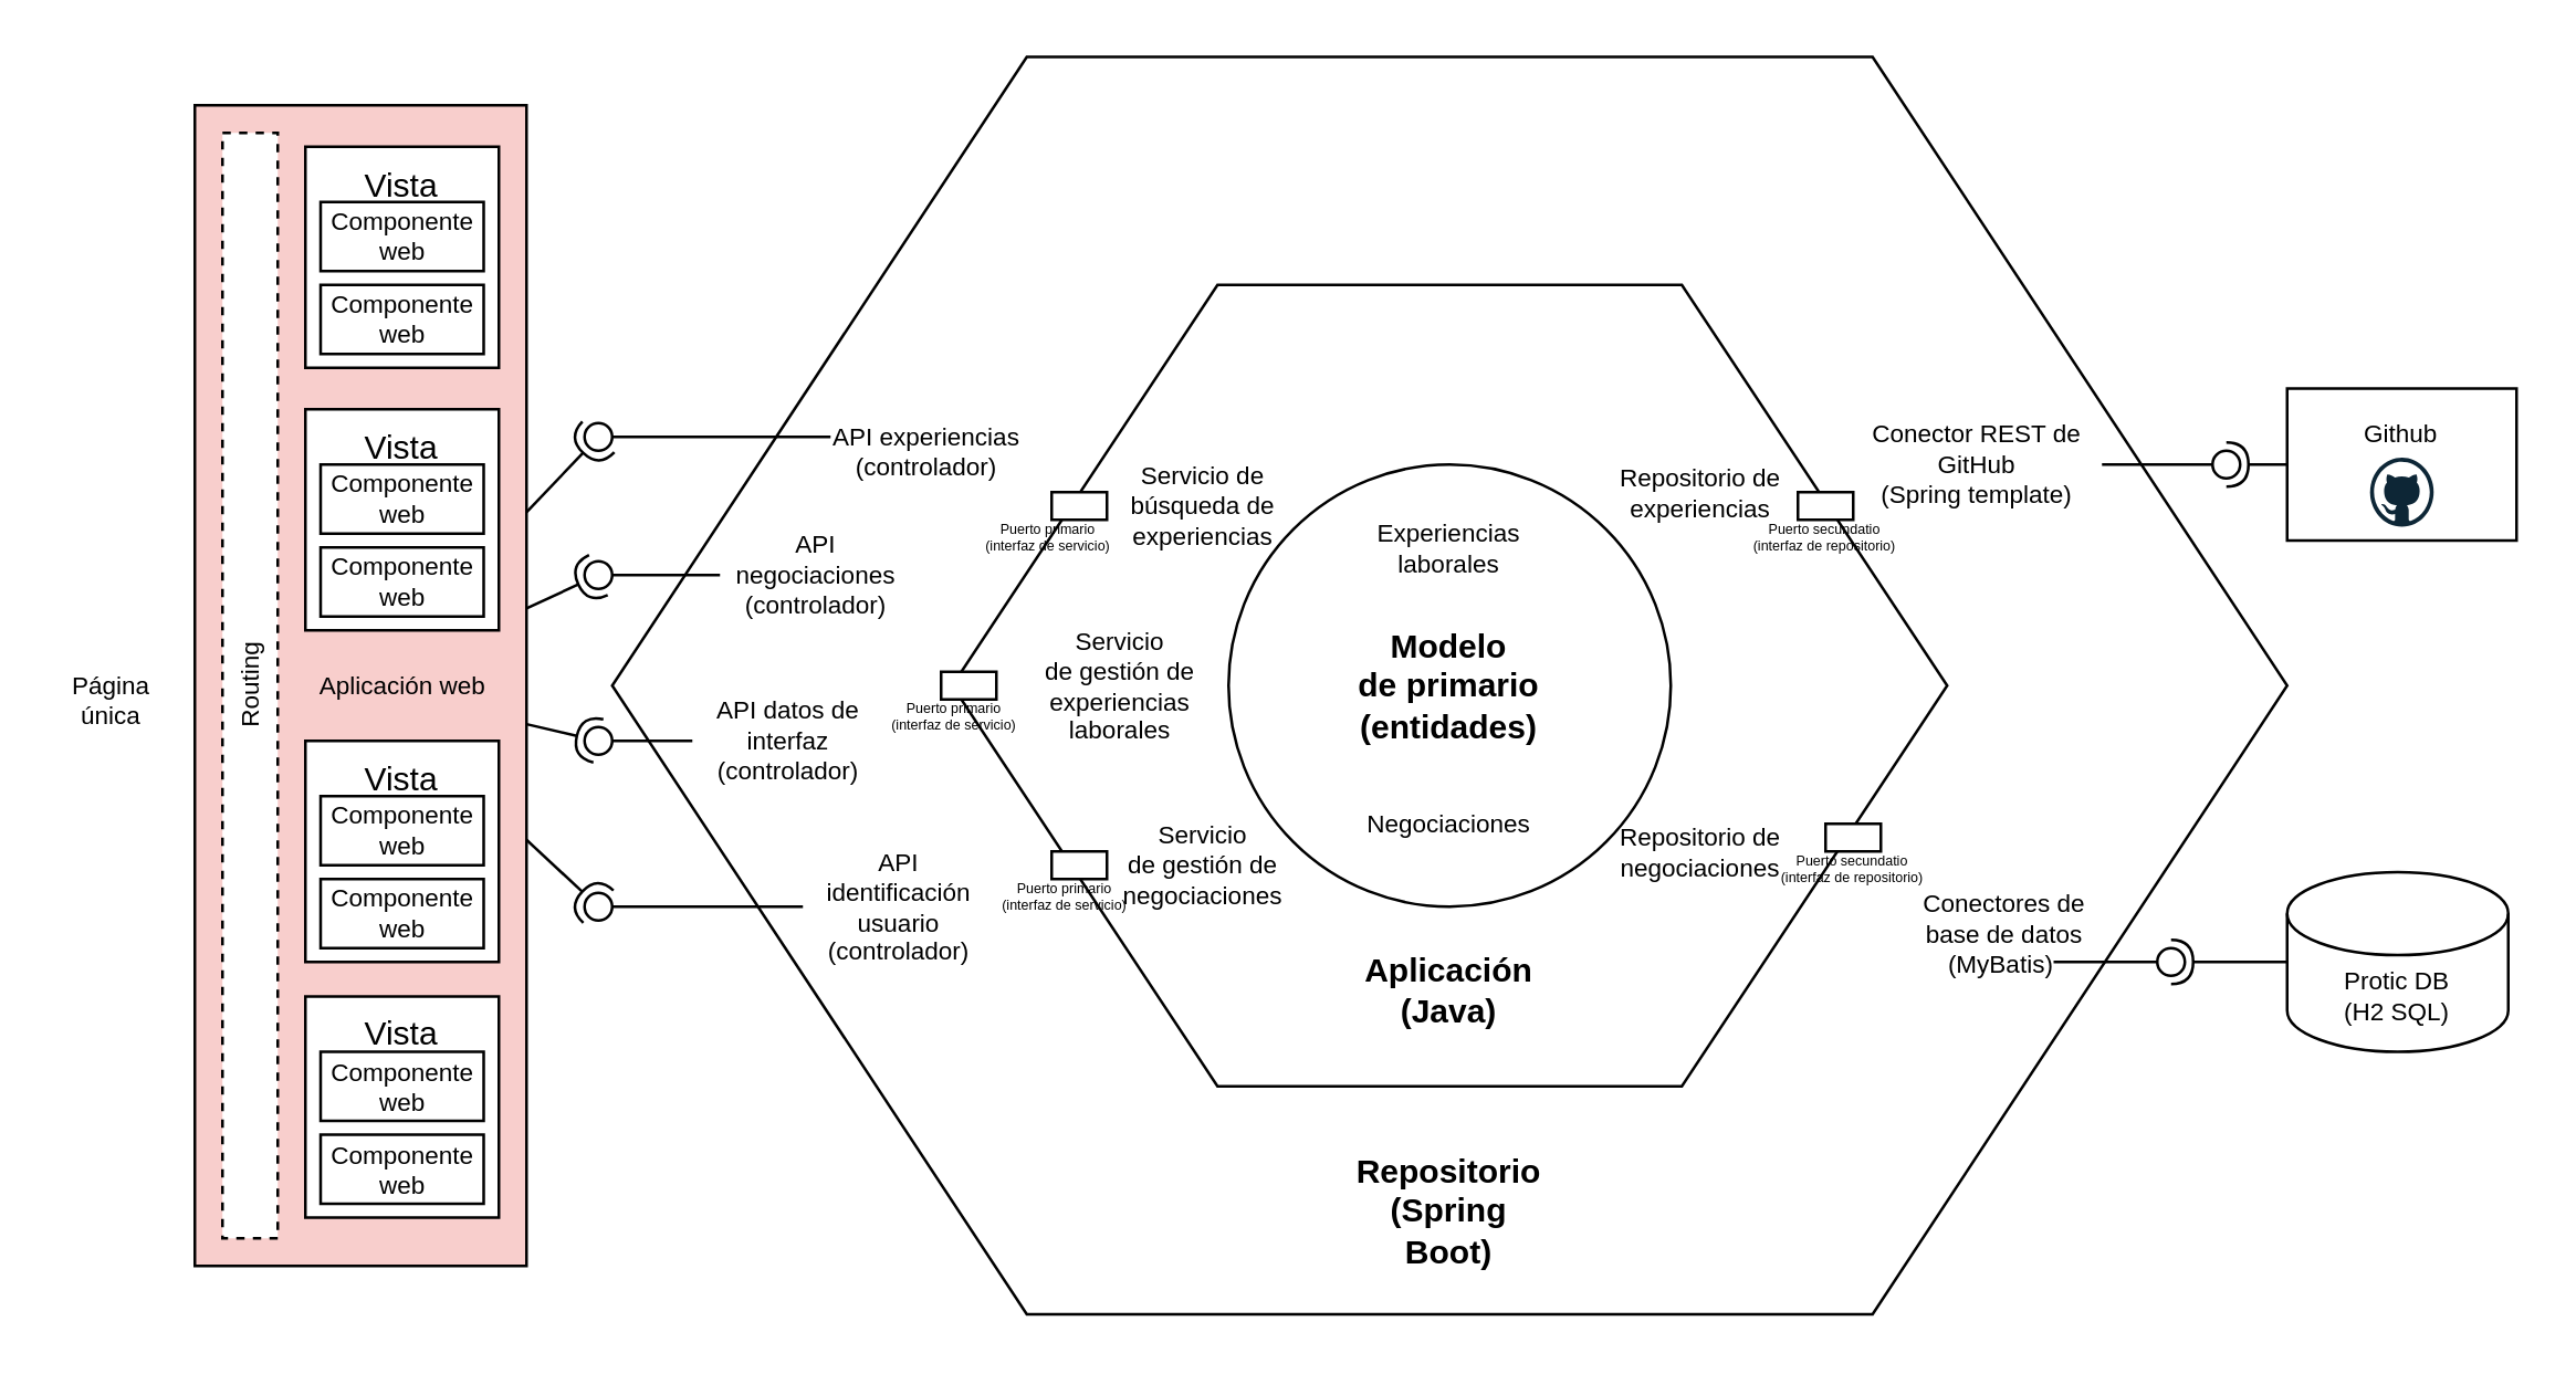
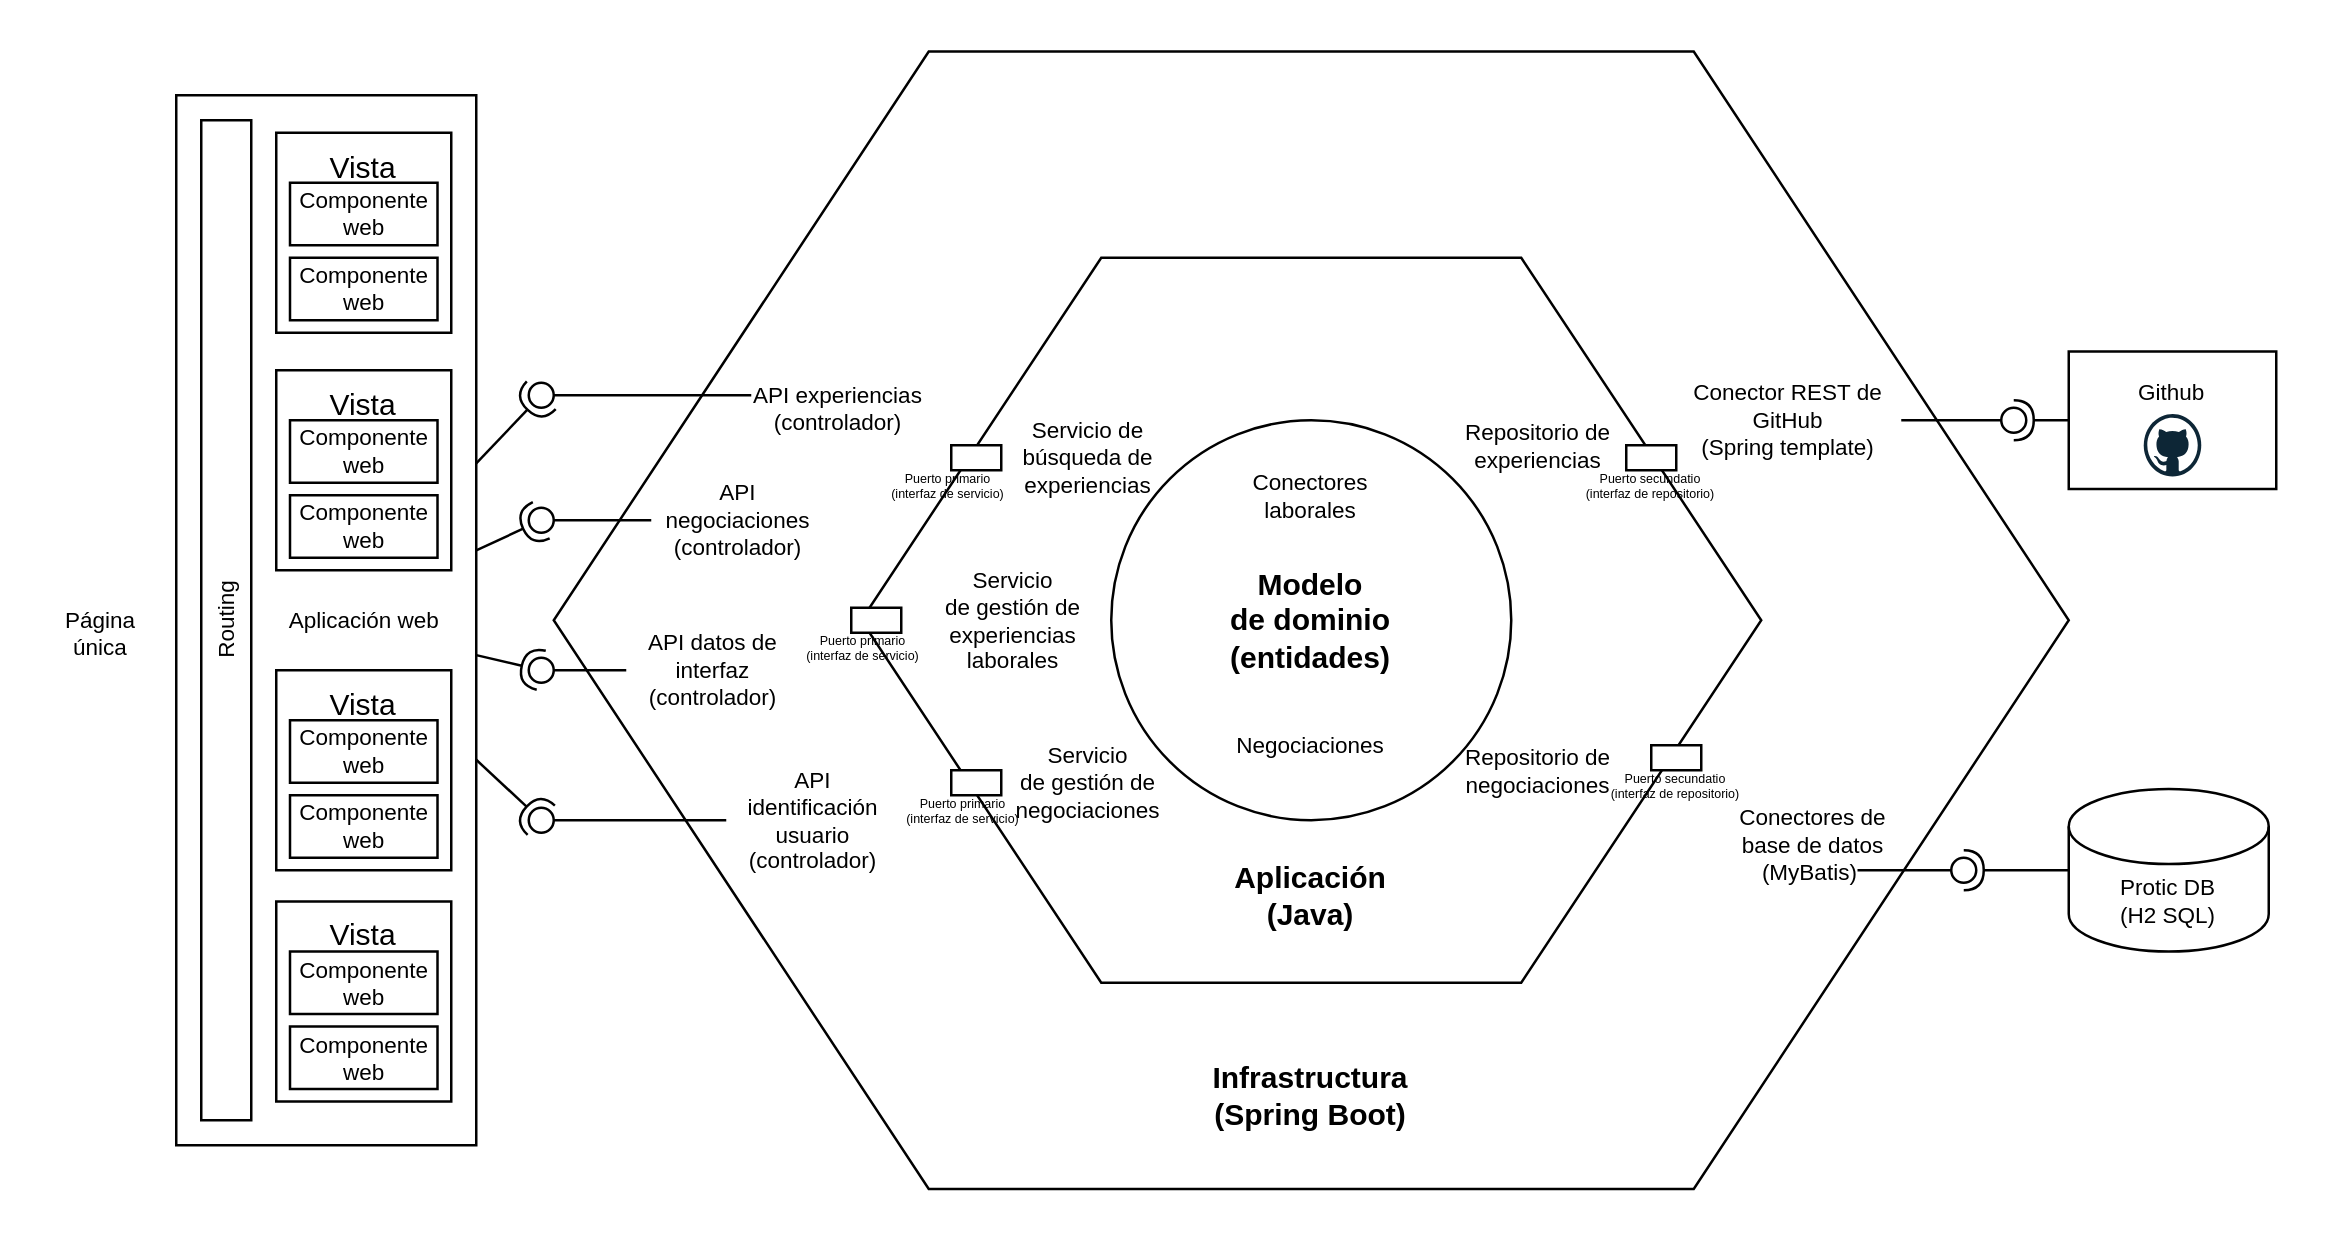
- <mxCell id="5" value="Experiencias&lt;br style=&quot;font-size: 9px;&quot;&gt;laborales" style="text;html=1;strokeColor=none;fillColor=none;align=center;verticalAlign=middle;whiteSpace=wrap;rounded=0;fontSize=9;" parent="1" vertex="1"><mxGeometry x="489" y="187.5" width="70" height="20" as="geometry" /></mxCell>
+ <mxCell id="5" value="Conectores&lt;br style=&quot;font-size: 9px;&quot;&gt;laborales" style="text;html=1;strokeColor=none;fillColor=none;align=center;verticalAlign=middle;whiteSpace=wrap;rounded=0;fontSize=9;" parent="1" vertex="1"><mxGeometry x="489" y="187.5" width="70" height="20" as="geometry" /></mxCell>
- <mxCell id="65" value="Routing" style="rounded=0;whiteSpace=wrap;html=1;fontSize=9;horizontal=0;textDirection=rtl;dashed=1;" vertex="1" parent="1"><mxGeometry x="80" y="47.5" width="20" height="400" as="geometry" /></mxCell>
+ <mxCell id="65" value="Routing" style="rounded=0;whiteSpace=wrap;html=1;fontSize=9;horizontal=0;textDirection=rtl;" vertex="1" parent="1"><mxGeometry x="80" y="47.5" width="20" height="400" as="geometry" /></mxCell>
- <mxCell id="28" value="Aplicación web&amp;nbsp; &amp;nbsp; &amp;nbsp;" style="rounded=0;whiteSpace=wrap;html=1;fontSize=9;align=right;fillColor=#f8cecc;" parent="1" vertex="1"><mxGeometry x="70" y="37.5" width="120" height="420" as="geometry" /></mxCell>
+ <mxCell id="28" value="Aplicación web&amp;nbsp; &amp;nbsp; &amp;nbsp;" style="rounded=0;whiteSpace=wrap;html=1;fontSize=9;align=right;" parent="1" vertex="1"><mxGeometry x="70" y="37.5" width="120" height="420" as="geometry" /></mxCell>
- <mxCell id="4" value="Modelo&lt;br&gt;de primario&lt;br&gt;(entidades)" style="ellipse;whiteSpace=wrap;html=1;aspect=fixed;fontStyle=1" parent="1" vertex="1"><mxGeometry x="444" y="167.5" width="160" height="160" as="geometry" /></mxCell>
+ <mxCell id="4" value="Modelo&lt;br&gt;de dominio&lt;br&gt;(entidades)" style="ellipse;whiteSpace=wrap;html=1;aspect=fixed;fontStyle=1" parent="1" vertex="1"><mxGeometry x="444" y="167.5" width="160" height="160" as="geometry" /></mxCell>
- <mxCell id="44" value="Repositorio&lt;br&gt;(Spring Boot)" style="text;html=1;strokeColor=none;fillColor=none;align=center;verticalAlign=middle;whiteSpace=wrap;rounded=0;fontStyle=1" parent="1" vertex="1"><mxGeometry x="489" y="427.5" width="70" height="20" as="geometry" /></mxCell>
+ <mxCell id="44" value="Infrastructura&lt;br&gt;(Spring Boot)" style="text;html=1;strokeColor=none;fillColor=none;align=center;verticalAlign=middle;whiteSpace=wrap;rounded=0;fontStyle=1" parent="1" vertex="1"><mxGeometry x="489" y="427.5" width="70" height="20" as="geometry" /></mxCell>
